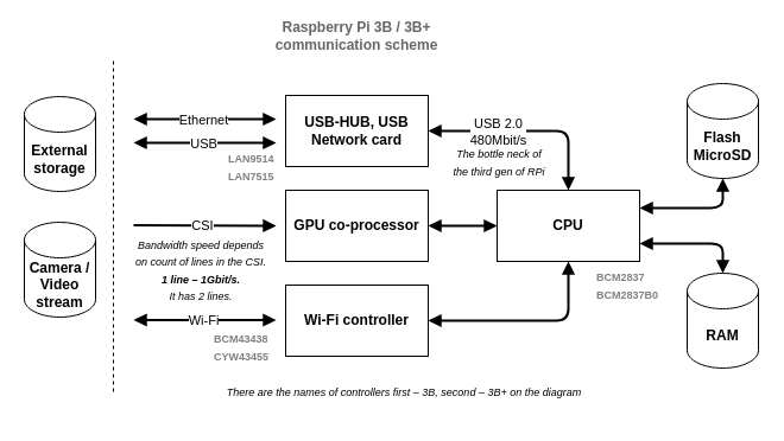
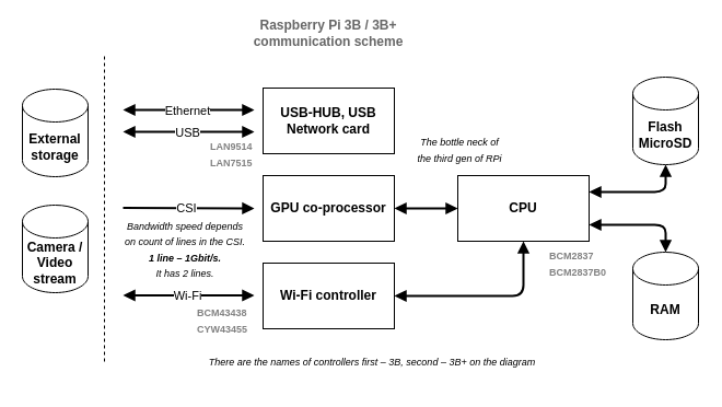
- <mxCell id="13" value="" style="endArrow=block;html=1;entryX=0.5;entryY=0;entryDx=0;entryDy=0;exitX=1;exitY=0.5;exitDx=0;exitDy=0;strokeWidth=2;endFill=1;startArrow=block;startFill=1;" parent="1" source="12" target="2" edge="1"><mxGeometry width="50" height="50" relative="1" as="geometry"><mxPoint x="398" y="140" as="sourcePoint" /><mxPoint x="448" y="90" as="targetPoint" /><Array as="points"><mxPoint x="478" y="110" /></Array></mxGeometry></mxCell>
- <mxCell id="14" value="USB 2.0&lt;br&gt;480Mbit/s" style="edgeLabel;html=1;align=center;verticalAlign=middle;resizable=0;points=[];" parent="13" vertex="1" connectable="0"><mxGeometry x="0.041" y="-2" relative="1" as="geometry"><mxPoint x="-29" y="-2" as="offset" /></mxGeometry></mxCell>
